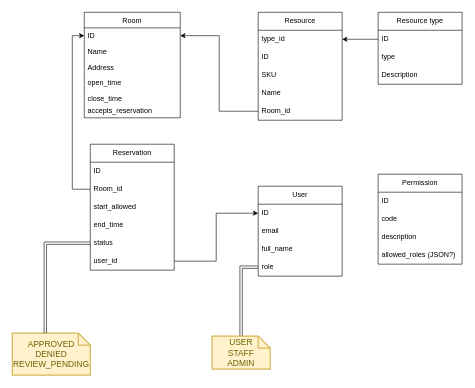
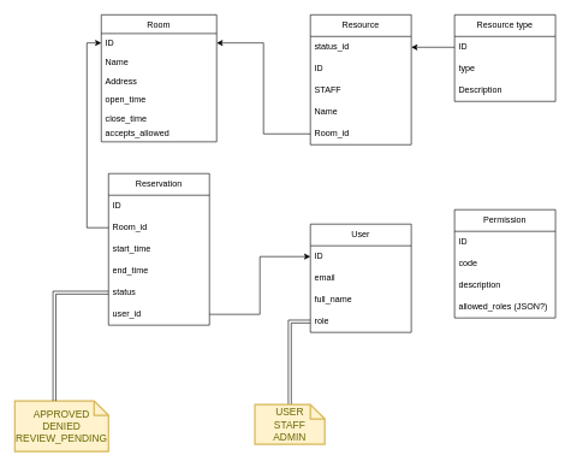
- <mxCell id="10" value="type_id" style="text;strokeColor=none;fillColor=none;align=left;verticalAlign=middle;spacingLeft=4;spacingRight=4;overflow=hidden;points=[[0,0.5],[1,0.5]];portConstraint=eastwest;rotatable=0;whiteSpace=wrap;html=1;" vertex="1" parent="9"><mxGeometry y="30" width="140" height="30" as="geometry" /></mxCell>
+ <mxCell id="10" value="status_id" style="text;strokeColor=none;fillColor=none;align=left;verticalAlign=middle;spacingLeft=4;spacingRight=4;overflow=hidden;points=[[0,0.5],[1,0.5]];portConstraint=eastwest;rotatable=0;whiteSpace=wrap;html=1;" vertex="1" parent="9"><mxGeometry y="30" width="140" height="30" as="geometry" /></mxCell>
- <mxCell id="12" value="SKU" style="text;strokeColor=none;fillColor=none;align=left;verticalAlign=middle;spacingLeft=4;spacingRight=4;overflow=hidden;points=[[0,0.5],[1,0.5]];portConstraint=eastwest;rotatable=0;whiteSpace=wrap;html=1;" vertex="1" parent="9"><mxGeometry y="90" width="140" height="30" as="geometry" /></mxCell>
+ <mxCell id="12" value="STAFF" style="text;strokeColor=none;fillColor=none;align=left;verticalAlign=middle;spacingLeft=4;spacingRight=4;overflow=hidden;points=[[0,0.5],[1,0.5]];portConstraint=eastwest;rotatable=0;whiteSpace=wrap;html=1;" vertex="1" parent="9"><mxGeometry y="90" width="140" height="30" as="geometry" /></mxCell>
- <mxCell id="8" value="accepts_reservation" style="text;align=left;verticalAlign=top;spacingLeft=4;spacingRight=4;overflow=hidden;rotatable=0;points=[[0,0.5],[1,0.5]];portConstraint=eastwest;rounded=0;shadow=0;html=0;" vertex="1" parent="2"><mxGeometry y="150" width="160" height="26" as="geometry" /></mxCell>
+ <mxCell id="8" value="accepts_allowed" style="text;align=left;verticalAlign=top;spacingLeft=4;spacingRight=4;overflow=hidden;rotatable=0;points=[[0,0.5],[1,0.5]];portConstraint=eastwest;rounded=0;shadow=0;html=0;" vertex="1" parent="2"><mxGeometry y="150" width="160" height="26" as="geometry" /></mxCell>
- <mxCell id="19" value="start_allowed" style="text;strokeColor=none;fillColor=none;align=left;verticalAlign=middle;spacingLeft=4;spacingRight=4;overflow=hidden;points=[[0,0.5],[1,0.5]];portConstraint=eastwest;rotatable=0;whiteSpace=wrap;html=1;" vertex="1" parent="16"><mxGeometry y="90" width="140" height="30" as="geometry" /></mxCell>
+ <mxCell id="19" value="start_time" style="text;strokeColor=none;fillColor=none;align=left;verticalAlign=middle;spacingLeft=4;spacingRight=4;overflow=hidden;points=[[0,0.5],[1,0.5]];portConstraint=eastwest;rotatable=0;whiteSpace=wrap;html=1;" vertex="1" parent="16"><mxGeometry y="90" width="140" height="30" as="geometry" /></mxCell>
